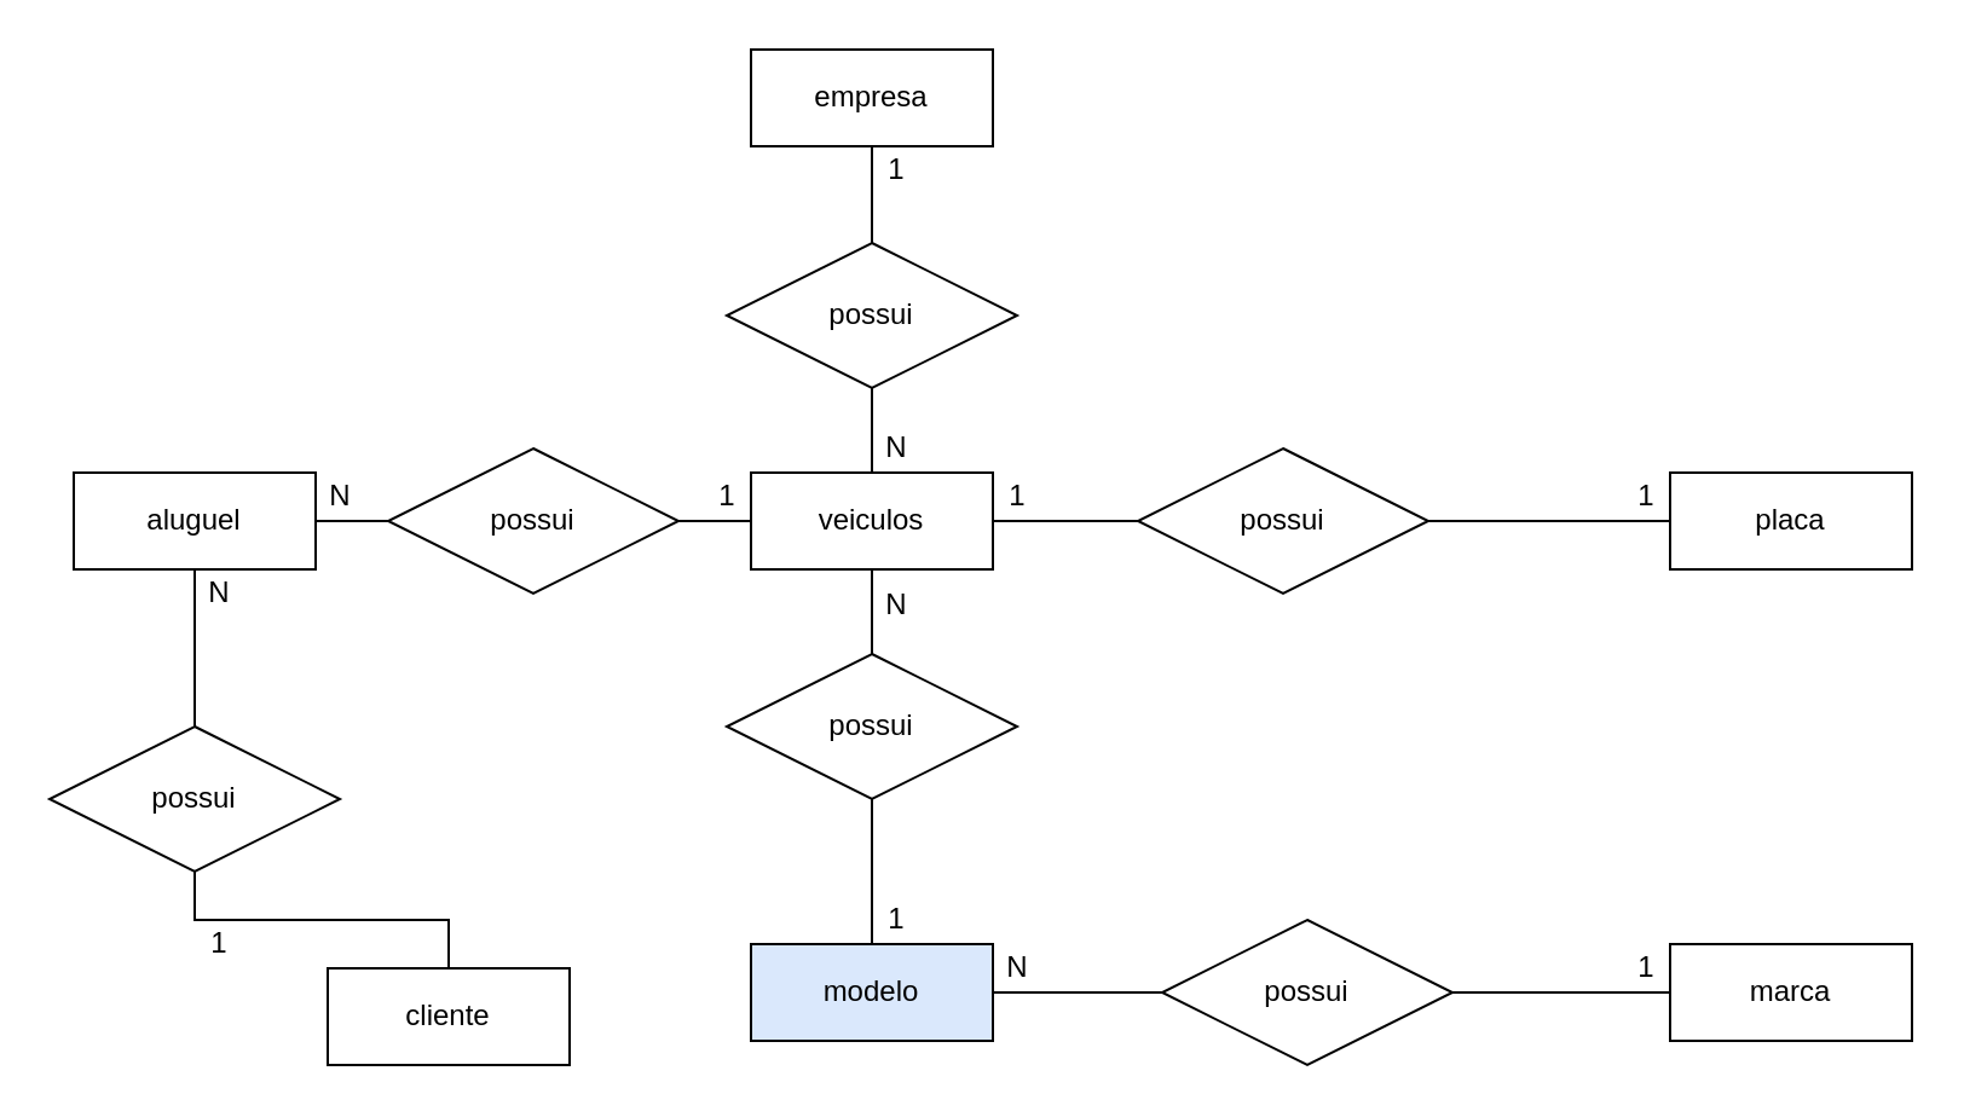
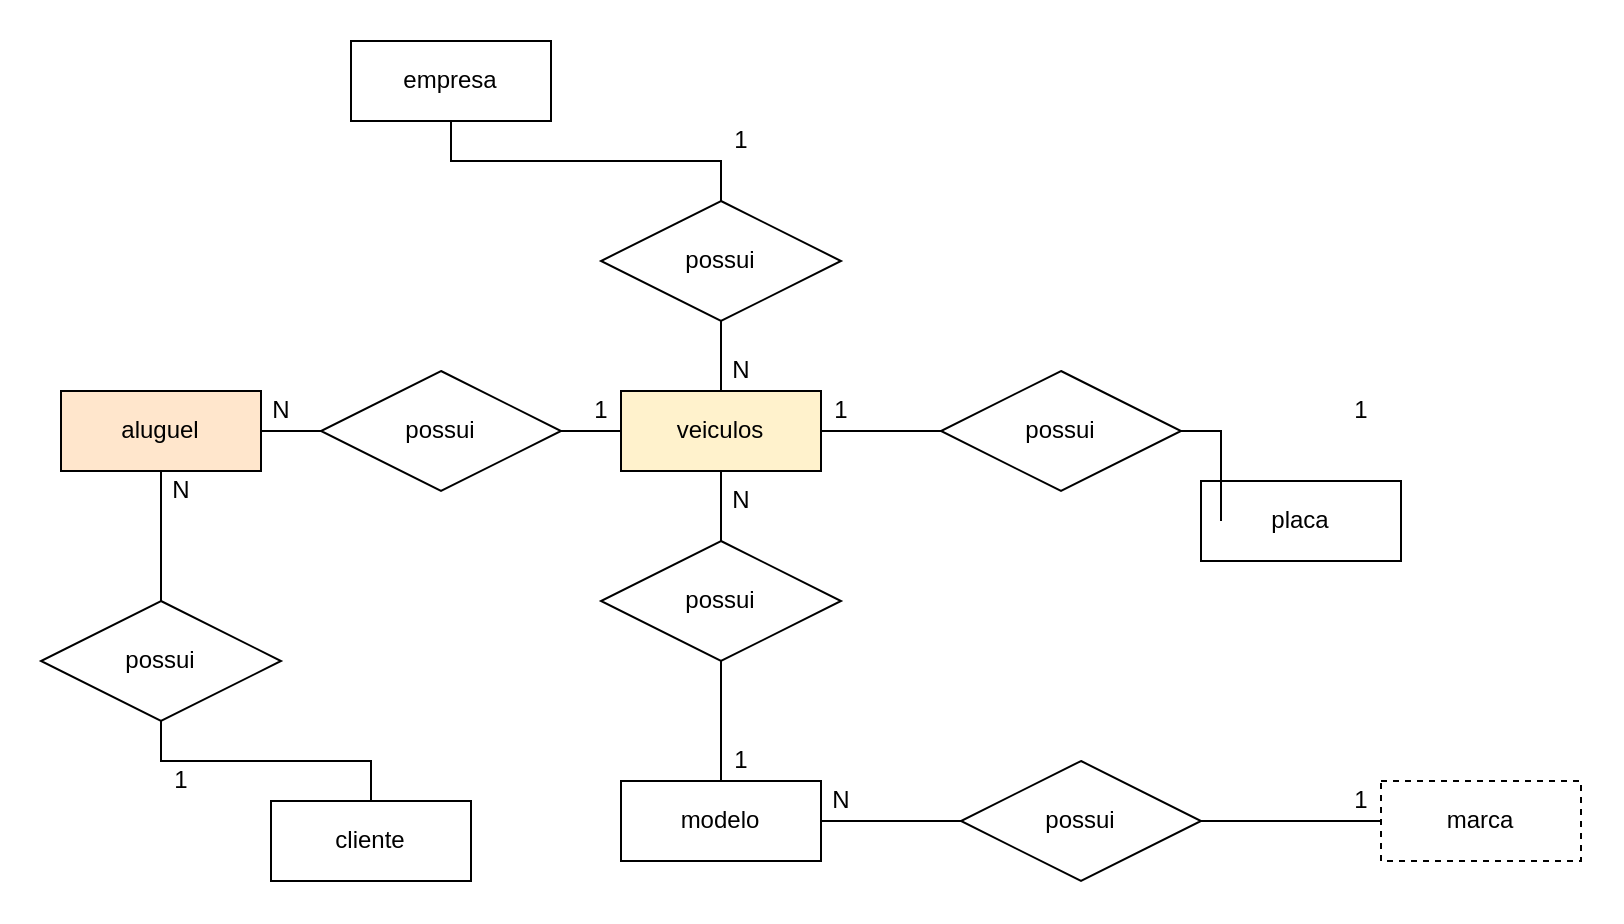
- <mxCell id="2" value="empresa" style="whiteSpace=wrap;html=1;align=center;" vertex="1" parent="1"><mxGeometry x="310" y="20" width="100" height="40" as="geometry" /></mxCell>
+ <mxCell id="2" value="empresa" style="whiteSpace=wrap;html=1;align=center;" vertex="1" parent="1"><mxGeometry x="175" y="20" width="100" height="40" as="geometry" /></mxCell>
- <mxCell id="26" value="aluguel" style="whiteSpace=wrap;html=1;align=center;" vertex="1" parent="1"><mxGeometry x="30" y="195" width="100" height="40" as="geometry" /></mxCell>
+ <mxCell id="26" value="aluguel" style="whiteSpace=wrap;html=1;align=center;fillColor=#ffe6cc;" vertex="1" parent="1"><mxGeometry x="30" y="195" width="100" height="40" as="geometry" /></mxCell>
- <mxCell id="5" value="veiculos" style="whiteSpace=wrap;html=1;align=center;" vertex="1" parent="1"><mxGeometry x="310" y="195" width="100" height="40" as="geometry" /></mxCell>
+ <mxCell id="5" value="veiculos" style="whiteSpace=wrap;html=1;align=center;fillColor=#fff2cc;" vertex="1" parent="1"><mxGeometry x="310" y="195" width="100" height="40" as="geometry" /></mxCell>
- <mxCell id="11" value="placa" style="whiteSpace=wrap;html=1;align=center;" vertex="1" parent="1"><mxGeometry x="690" y="195" width="100" height="40" as="geometry" /></mxCell>
+ <mxCell id="11" value="placa" style="whiteSpace=wrap;html=1;align=center;" vertex="1" parent="1"><mxGeometry x="600" y="240" width="100" height="40" as="geometry" /></mxCell>
- <mxCell id="9" value="modelo" style="whiteSpace=wrap;html=1;align=center;fillColor=#dae8fc;" vertex="1" parent="1"><mxGeometry x="310" y="390" width="100" height="40" as="geometry" /></mxCell>
+ <mxCell id="9" value="modelo" style="whiteSpace=wrap;html=1;align=center;" vertex="1" parent="1"><mxGeometry x="310" y="390" width="100" height="40" as="geometry" /></mxCell>
- <mxCell id="10" value="marca" style="whiteSpace=wrap;html=1;align=center;" vertex="1" parent="1"><mxGeometry x="690" y="390" width="100" height="40" as="geometry" /></mxCell>
+ <mxCell id="10" value="marca" style="whiteSpace=wrap;html=1;align=center;dashed=1;" vertex="1" parent="1"><mxGeometry x="690" y="390" width="100" height="40" as="geometry" /></mxCell>
